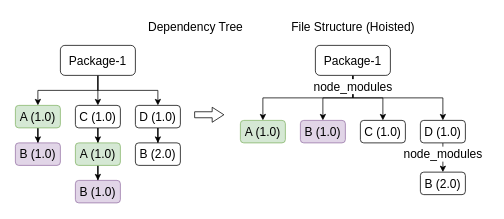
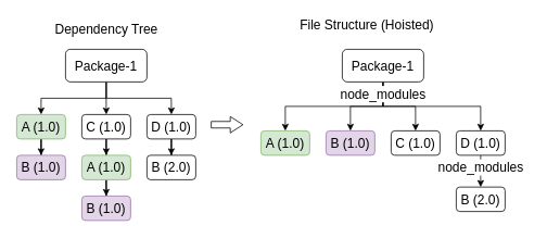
- <mxCell id="13" value="Dependency Tree" style="text;html=1;align=center;verticalAlign=middle;resizable=0;points=[];autosize=1;strokeColor=none;fillColor=none;fontSize=16;" vertex="1" parent="1"><mxGeometry x="185" y="20" width="150" height="30" as="geometry" /></mxCell>
+ <mxCell id="13" value="Dependency Tree" style="text;html=1;align=center;verticalAlign=middle;resizable=0;points=[];autosize=1;strokeColor=none;fillColor=none;fontSize=16;" vertex="1" parent="1"><mxGeometry x="55" y="20" width="150" height="30" as="geometry" /></mxCell>
- <mxCell id="27" value="File Structure (Hoisted)" style="text;html=1;align=center;verticalAlign=middle;resizable=0;points=[];autosize=1;strokeColor=none;fillColor=none;fontSize=16;" vertex="1" parent="1"><mxGeometry x="375" y="20" width="190" height="30" as="geometry" /></mxCell>
+ <mxCell id="27" value="File Structure (Hoisted)" style="text;html=1;align=center;verticalAlign=middle;resizable=0;points=[];autosize=1;strokeColor=none;fillColor=none;fontSize=16;" vertex="1" parent="1"><mxGeometry x="355" y="15" width="190" height="30" as="geometry" /></mxCell>
